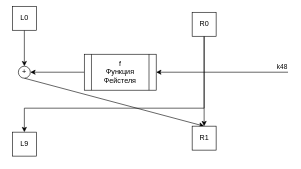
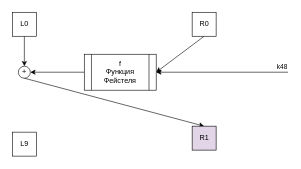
- <mxCell id="3" value="L0" style="html=1;dashed=0;whitespace=wrap;" parent="1" vertex="1"><mxGeometry x="20" y="10" width="40" height="40" as="geometry" /></mxCell>
+ <mxCell id="3" value="L0" style="html=1;dashed=0;whitespace=wrap;" parent="1" vertex="1"><mxGeometry x="20" y="20" width="40" height="40" as="geometry" /></mxCell>
- <mxCell id="7" style="edgeStyle=none;rounded=0;html=1;exitX=0.5;exitY=1;exitDx=0;exitDy=0;entryX=0.5;entryY=0;entryDx=0;entryDy=0;" edge="1" parent="1" source="8" target="12"><mxGeometry relative="1" as="geometry"><Array as="points"><mxPoint x="340" y="180" /><mxPoint x="40" y="180" /></Array></mxGeometry></mxCell>
- <mxCell id="4" style="edgeStyle=none;html=1;exitX=0.5;exitY=1;exitDx=0;exitDy=0;" edge="1" parent="1" source="8" target="13"><mxGeometry relative="1" as="geometry"><mxPoint x="260" y="120" as="targetPoint" /></mxGeometry></mxCell>
+ <mxCell id="4" style="edgeStyle=none;html=1;exitX=0.5;exitY=1;exitDx=0;exitDy=0;entryX=1;entryY=0.5;entryDx=0;entryDy=0;" edge="1" parent="1" source="8" target="14"><mxGeometry relative="1" as="geometry"><mxPoint x="260" y="120" as="targetPoint" /></mxGeometry></mxCell>
- <mxCell id="13" value="R1" style="html=1;dashed=0;whitespace=wrap;" vertex="1" parent="1"><mxGeometry x="320" y="210" width="40" height="40" as="geometry" /></mxCell>
+ <mxCell id="13" value="R1" style="html=1;dashed=0;whitespace=wrap;fillColor=#e1d5e7;" vertex="1" parent="1"><mxGeometry x="320" y="210" width="40" height="40" as="geometry" /></mxCell>
